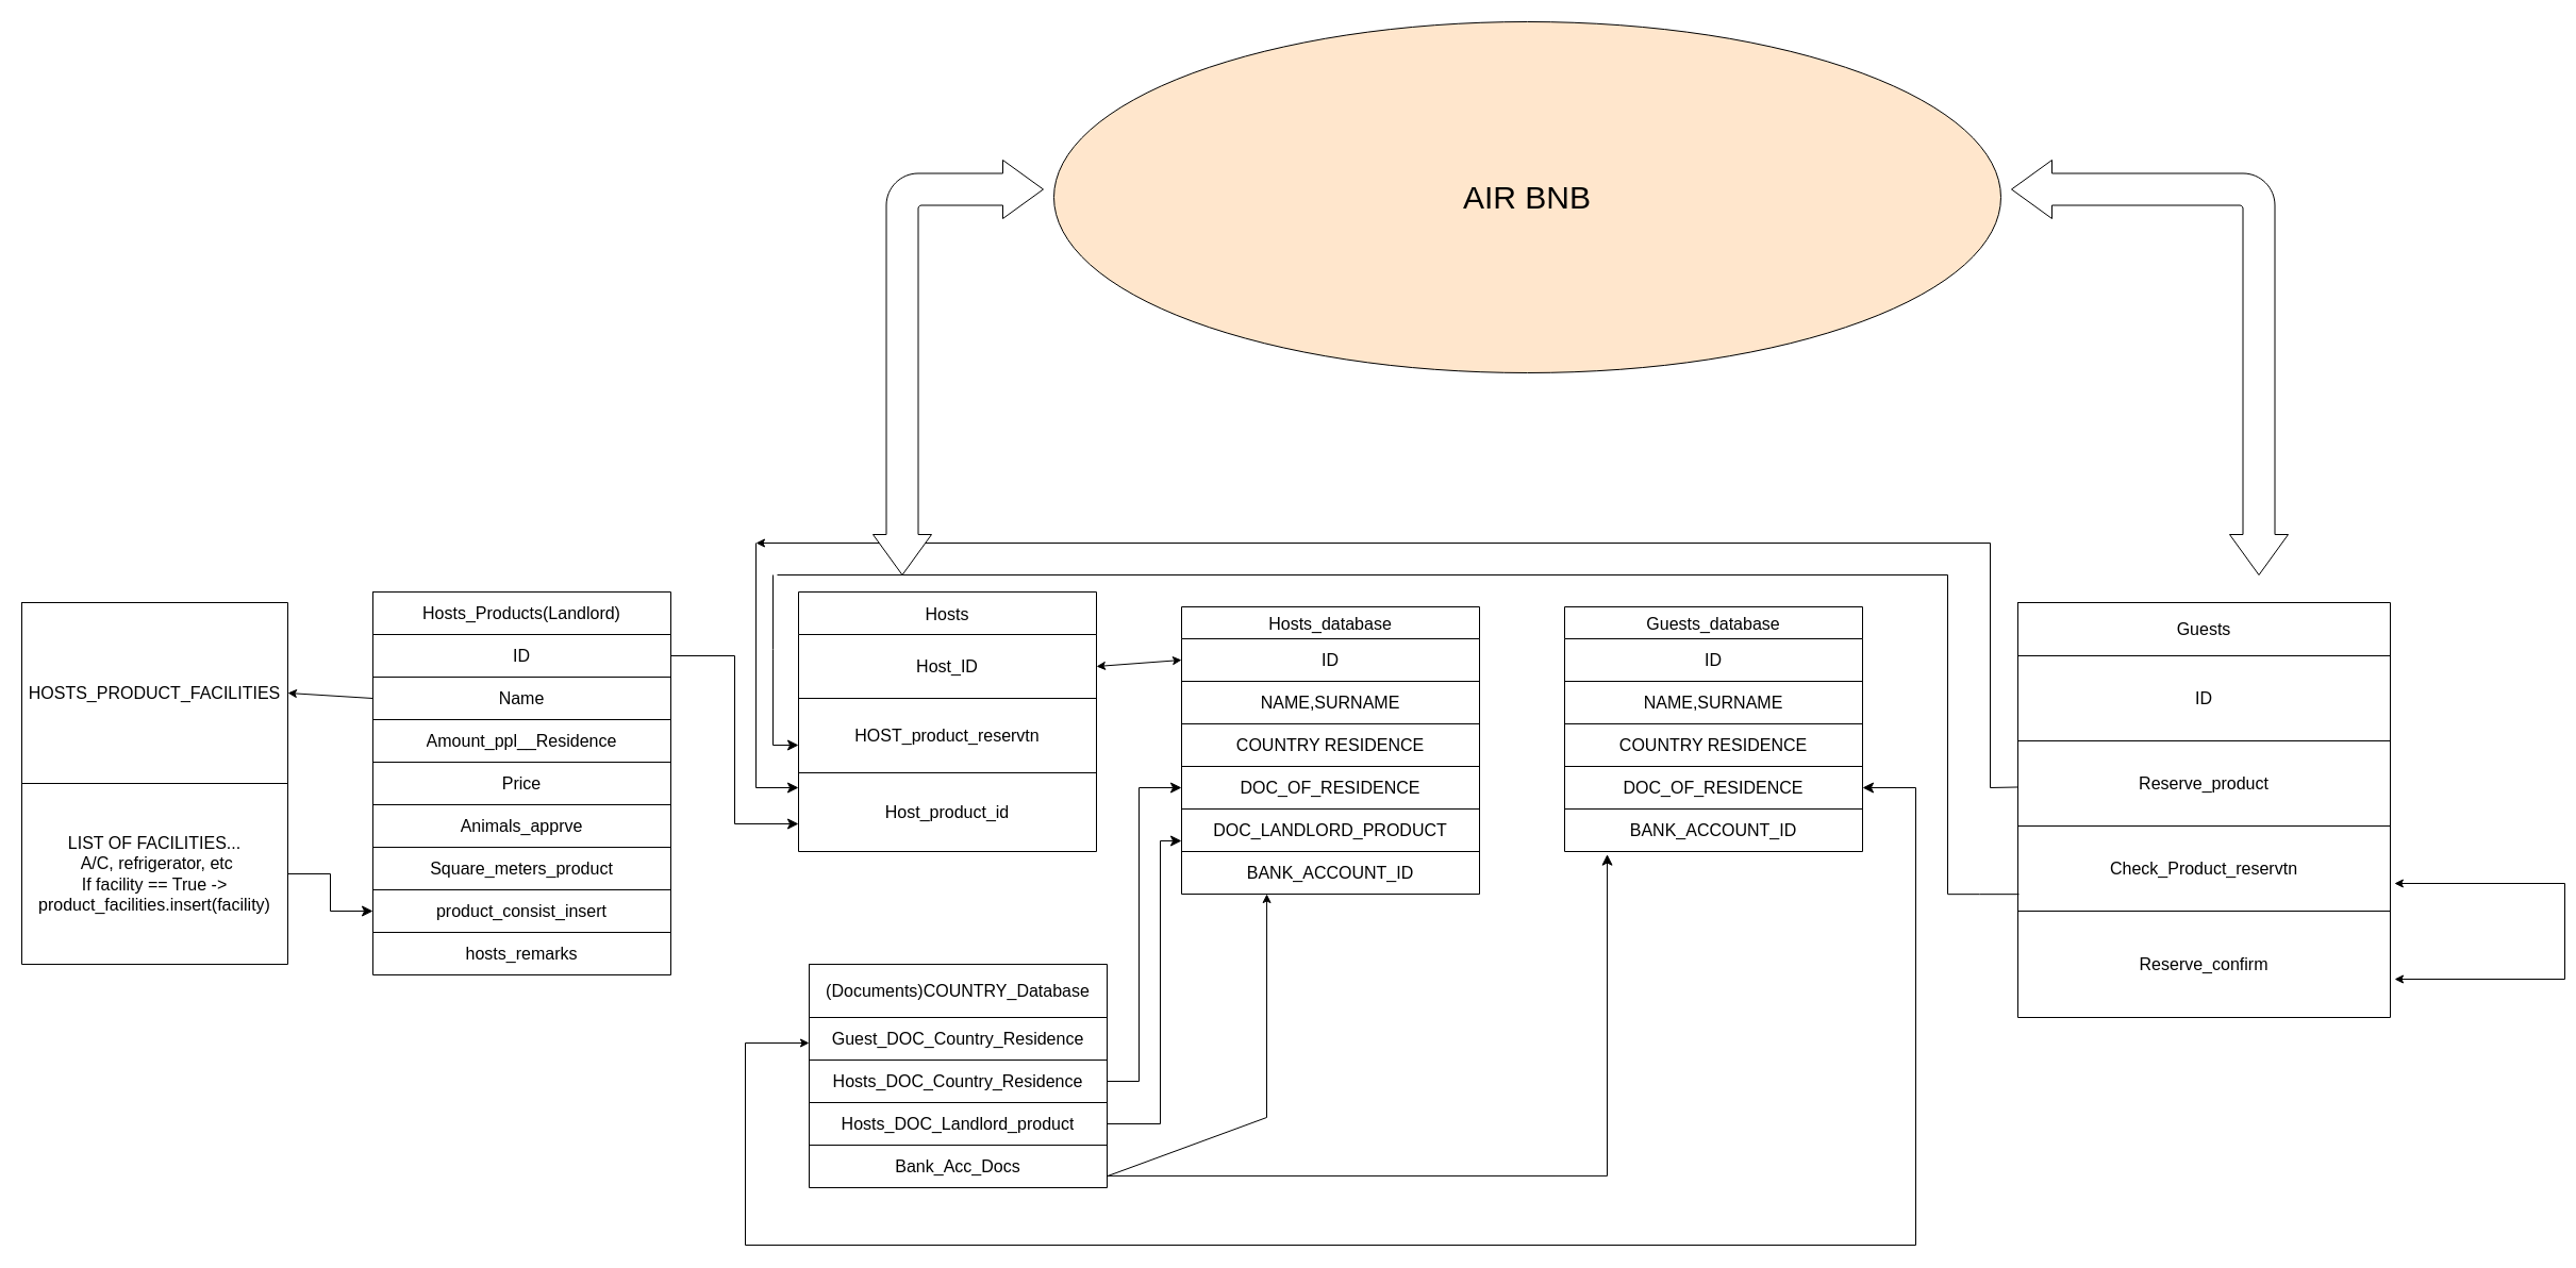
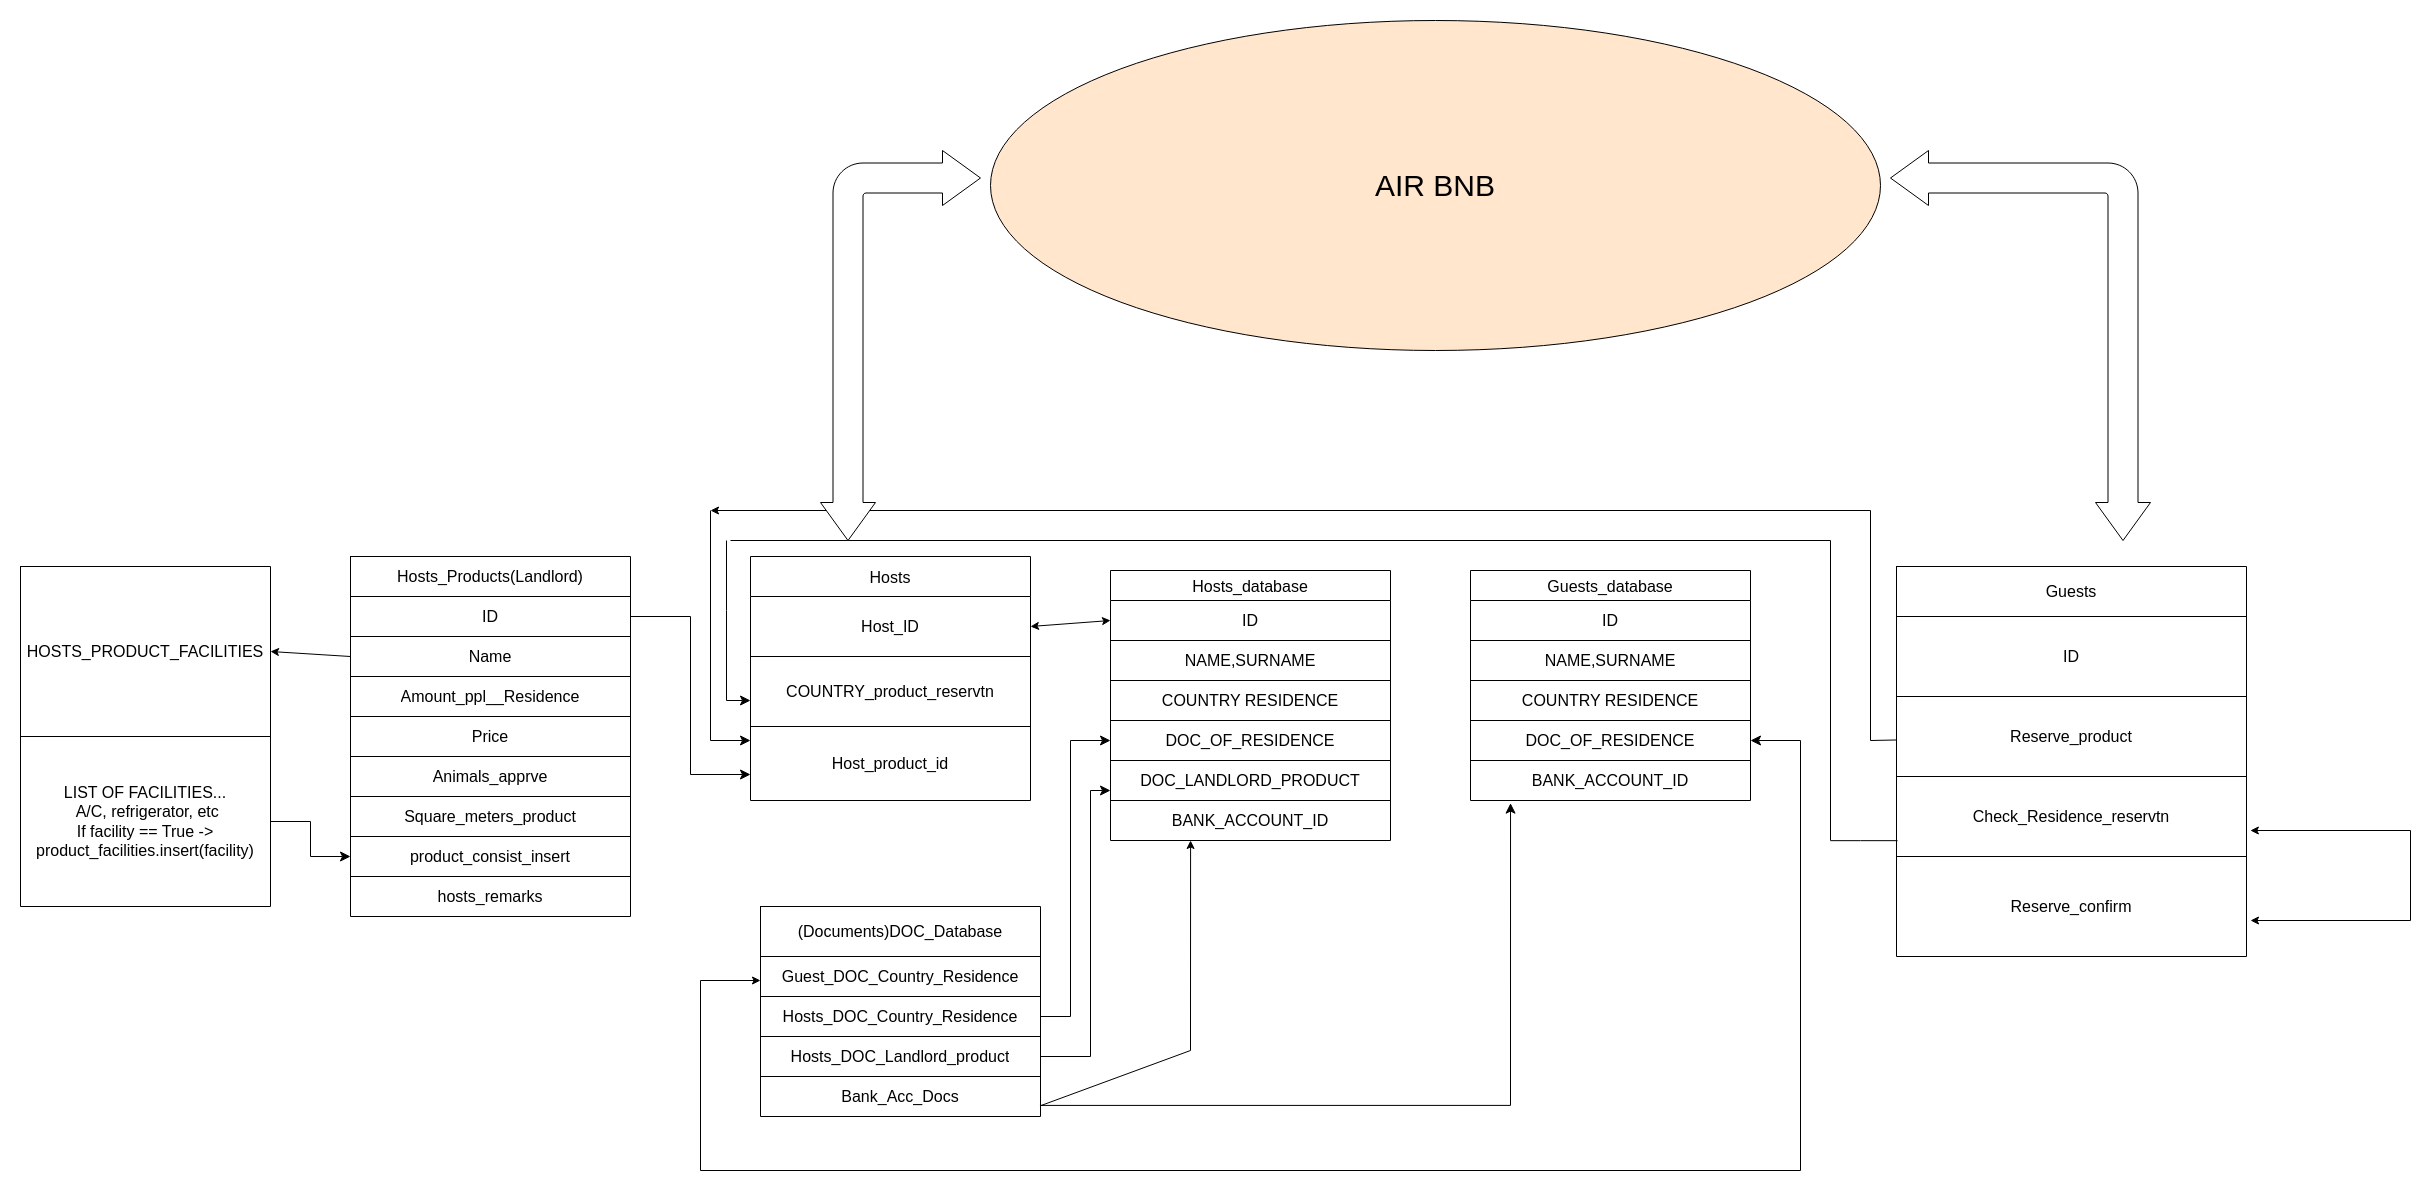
- <mxCell id="6" value="HOST_product_reservtn" style="shape=partialRectangle;html=1;whiteSpace=wrap;connectable=0;strokeColor=inherit;overflow=hidden;fillColor=none;top=0;left=0;bottom=0;right=0;pointerEvents=1;fontSize=16;" vertex="1" parent="5"><mxGeometry width="280" height="70" as="geometry"><mxRectangle width="280" height="70" as="alternateBounds" /></mxGeometry></mxCell>
+ <mxCell id="6" value="COUNTRY_product_reservtn" style="shape=partialRectangle;html=1;whiteSpace=wrap;connectable=0;strokeColor=inherit;overflow=hidden;fillColor=none;top=0;left=0;bottom=0;right=0;pointerEvents=1;fontSize=16;" vertex="1" parent="5"><mxGeometry width="280" height="70" as="geometry"><mxRectangle width="280" height="70" as="alternateBounds" /></mxGeometry></mxCell>
- <mxCell id="87" value="Check_Product_reservtn" style="shape=partialRectangle;html=1;whiteSpace=wrap;connectable=0;strokeColor=inherit;overflow=hidden;fillColor=none;top=0;left=0;bottom=0;right=0;pointerEvents=1;fontSize=16;" vertex="1" parent="86"><mxGeometry width="350" height="80" as="geometry"><mxRectangle width="350" height="80" as="alternateBounds" /></mxGeometry></mxCell>
+ <mxCell id="87" value="Check_Residence_reservtn" style="shape=partialRectangle;html=1;whiteSpace=wrap;connectable=0;strokeColor=inherit;overflow=hidden;fillColor=none;top=0;left=0;bottom=0;right=0;pointerEvents=1;fontSize=16;" vertex="1" parent="86"><mxGeometry width="350" height="80" as="geometry"><mxRectangle width="350" height="80" as="alternateBounds" /></mxGeometry></mxCell>
- <mxCell id="25" value="(Documents)COUNTRY_Database" style="shape=partialRectangle;html=1;whiteSpace=wrap;connectable=0;strokeColor=inherit;overflow=hidden;fillColor=none;top=0;left=0;bottom=0;right=0;pointerEvents=1;fontSize=16;" vertex="1" parent="24"><mxGeometry width="280" height="50" as="geometry"><mxRectangle width="280" height="50" as="alternateBounds" /></mxGeometry></mxCell>
+ <mxCell id="25" value="(Documents)DOC_Database" style="shape=partialRectangle;html=1;whiteSpace=wrap;connectable=0;strokeColor=inherit;overflow=hidden;fillColor=none;top=0;left=0;bottom=0;right=0;pointerEvents=1;fontSize=16;" vertex="1" parent="24"><mxGeometry width="280" height="50" as="geometry"><mxRectangle width="280" height="50" as="alternateBounds" /></mxGeometry></mxCell>
